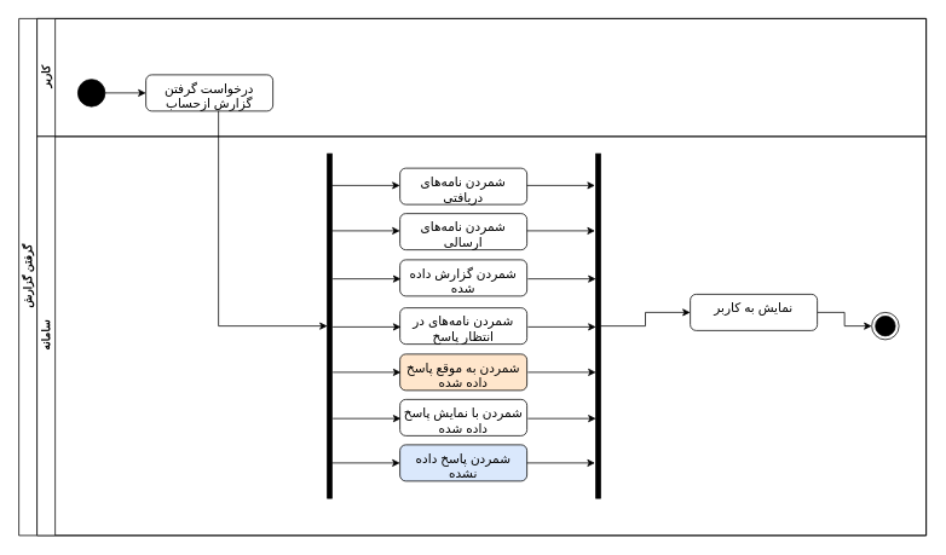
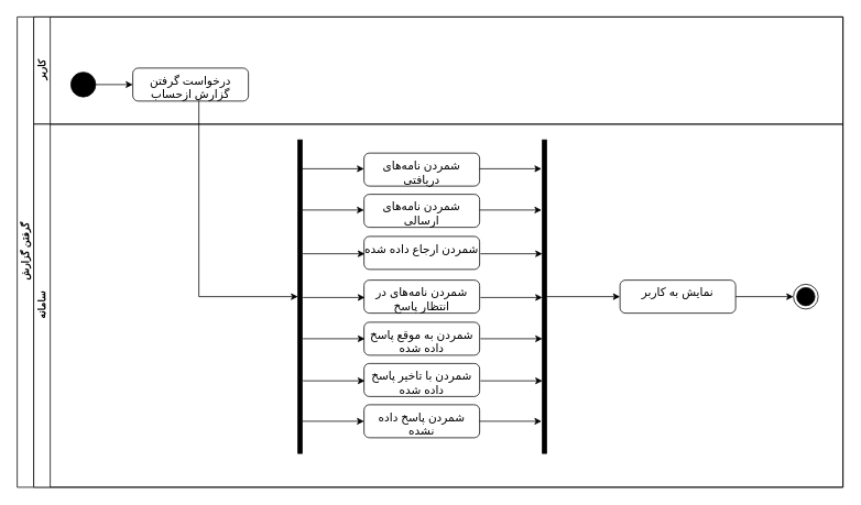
- <mxCell id="11" value="&lt;span style=&quot;font-size: 14px;&quot;&gt;شمردن گزارش داده شده&lt;/span&gt;" style="html=1;align=center;verticalAlign=top;rounded=1;absoluteArcSize=1;arcSize=13;dashed=0;whiteSpace=wrap;" vertex="1" parent="7"><mxGeometry x="400" y="136" width="140" height="40" as="geometry" /></mxCell>
+ <mxCell id="11" value="&lt;span style=&quot;font-size: 14px;&quot;&gt;شمردن ارجاع داده شده&lt;/span&gt;" style="html=1;align=center;verticalAlign=top;rounded=1;absoluteArcSize=1;arcSize=13;dashed=0;whiteSpace=wrap;" vertex="1" parent="7"><mxGeometry x="400" y="136" width="140" height="40" as="geometry" /></mxCell>
- <mxCell id="20" value="&lt;span style=&quot;font-size: 14px;&quot;&gt;نمایش به کاربر&lt;/span&gt;" style="html=1;align=center;verticalAlign=top;rounded=1;absoluteArcSize=1;arcSize=13;dashed=0;whiteSpace=wrap;" vertex="1" parent="7"><mxGeometry x="720" y="174" width="140" height="40" as="geometry" /></mxCell>
+ <mxCell id="20" value="&lt;span style=&quot;font-size: 14px;&quot;&gt;نمایش به کاربر&lt;/span&gt;" style="html=1;align=center;verticalAlign=top;rounded=1;absoluteArcSize=1;arcSize=13;dashed=0;whiteSpace=wrap;" vertex="1" parent="7"><mxGeometry x="710" y="189" width="140" height="40" as="geometry" /></mxCell>
- <mxCell id="18" value="&lt;span style=&quot;font-size: 14px;&quot;&gt;شمردن به موقع پاسخ داده شده&lt;/span&gt;" style="html=1;align=center;verticalAlign=top;rounded=1;absoluteArcSize=1;arcSize=13;dashed=0;whiteSpace=wrap;fillColor=#ffe6cc;" vertex="1" parent="7"><mxGeometry x="400" y="240" width="140" height="40" as="geometry" /></mxCell>
+ <mxCell id="18" value="&lt;span style=&quot;font-size: 14px;&quot;&gt;شمردن به موقع پاسخ داده شده&lt;/span&gt;" style="html=1;align=center;verticalAlign=top;rounded=1;absoluteArcSize=1;arcSize=13;dashed=0;whiteSpace=wrap;" vertex="1" parent="7"><mxGeometry x="400" y="240" width="140" height="40" as="geometry" /></mxCell>
- <mxCell id="17" value="&lt;span style=&quot;font-size: 14px;&quot;&gt;شمردن با نمایش پاسخ داده شده&lt;/span&gt;" style="html=1;align=center;verticalAlign=top;rounded=1;absoluteArcSize=1;arcSize=13;dashed=0;whiteSpace=wrap;" vertex="1" parent="7"><mxGeometry x="400" y="290" width="140" height="40" as="geometry" /></mxCell>
+ <mxCell id="17" value="&lt;span style=&quot;font-size: 14px;&quot;&gt;شمردن با تاخیر پاسخ داده شده&lt;/span&gt;" style="html=1;align=center;verticalAlign=top;rounded=1;absoluteArcSize=1;arcSize=13;dashed=0;whiteSpace=wrap;" vertex="1" parent="7"><mxGeometry x="400" y="290" width="140" height="40" as="geometry" /></mxCell>
- <mxCell id="16" value="&lt;span style=&quot;font-size: 14px;&quot;&gt;شمردن پاسخ داده نشده&lt;/span&gt;" style="html=1;align=center;verticalAlign=top;rounded=1;absoluteArcSize=1;arcSize=13;dashed=0;whiteSpace=wrap;fillColor=#dae8fc;" vertex="1" parent="7"><mxGeometry x="400" y="340" width="140" height="40" as="geometry" /></mxCell>
+ <mxCell id="16" value="&lt;span style=&quot;font-size: 14px;&quot;&gt;شمردن پاسخ داده نشده&lt;/span&gt;" style="html=1;align=center;verticalAlign=top;rounded=1;absoluteArcSize=1;arcSize=13;dashed=0;whiteSpace=wrap;" vertex="1" parent="7"><mxGeometry x="400" y="340" width="140" height="40" as="geometry" /></mxCell>
